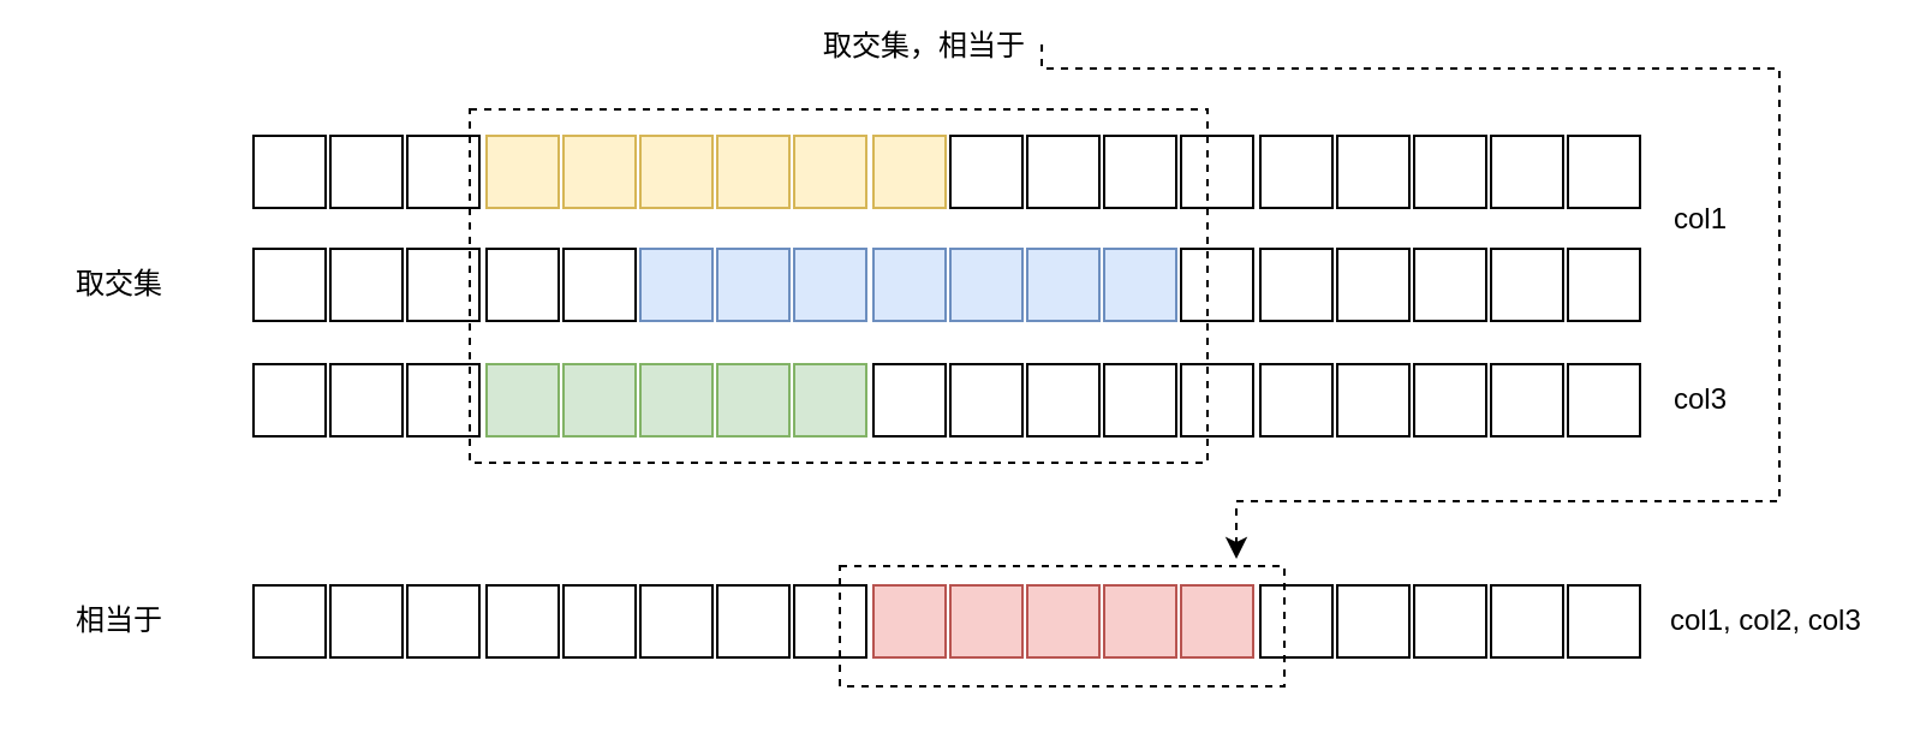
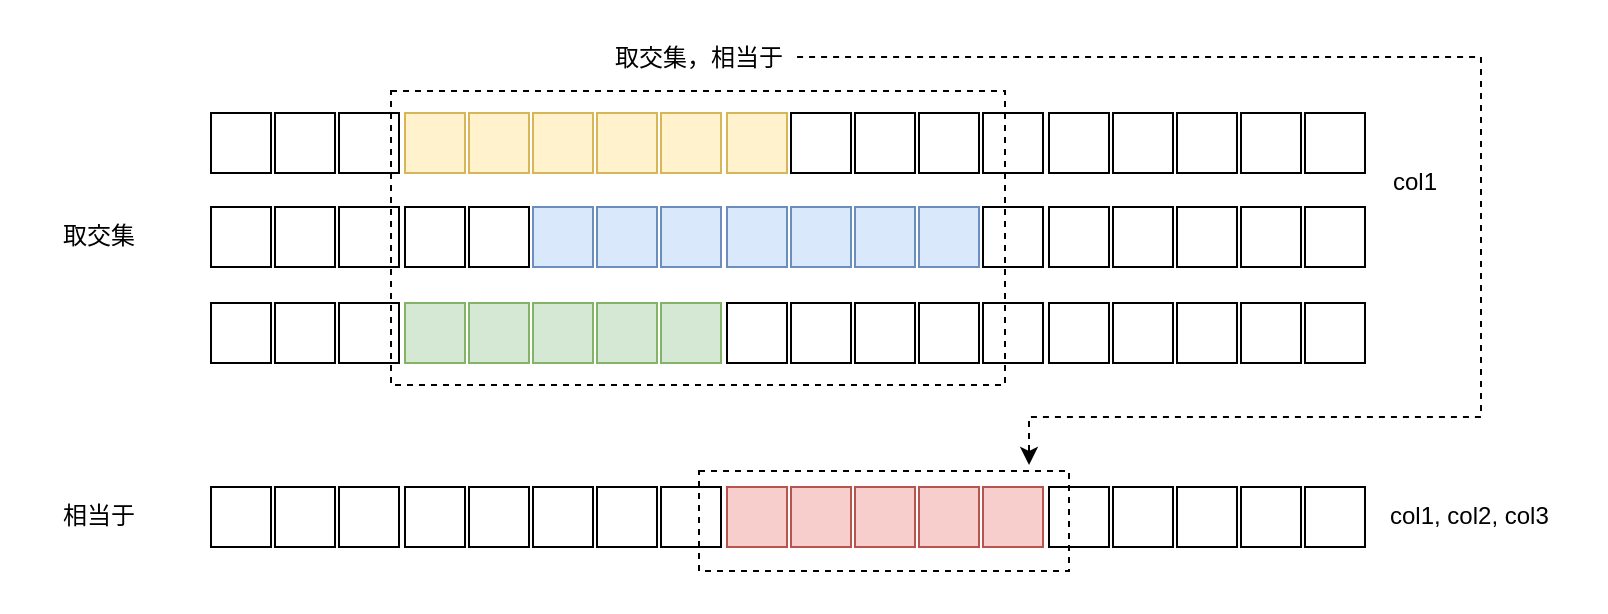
- <mxCell id="81" value="取交集，相当于" style="text;html=1;align=center;verticalAlign=middle;resizable=0;points=[];autosize=1;" vertex="1" parent="1"><mxGeometry x="336.5" y="10" width="94" height="18" as="geometry" /></mxCell>
+ <mxCell id="81" value="取交集，相当于" style="text;html=1;align=center;verticalAlign=middle;resizable=0;points=[];autosize=1;" vertex="1" parent="1"><mxGeometry x="301.5" y="20" width="94" height="18" as="geometry" /></mxCell>
- <mxCell id="77" value="col3" style="text;html=1;align=center;verticalAlign=middle;resizable=0;points=[];autosize=1;" vertex="1" parent="1"><mxGeometry x="691" y="157" width="32" height="18" as="geometry" /></mxCell>
